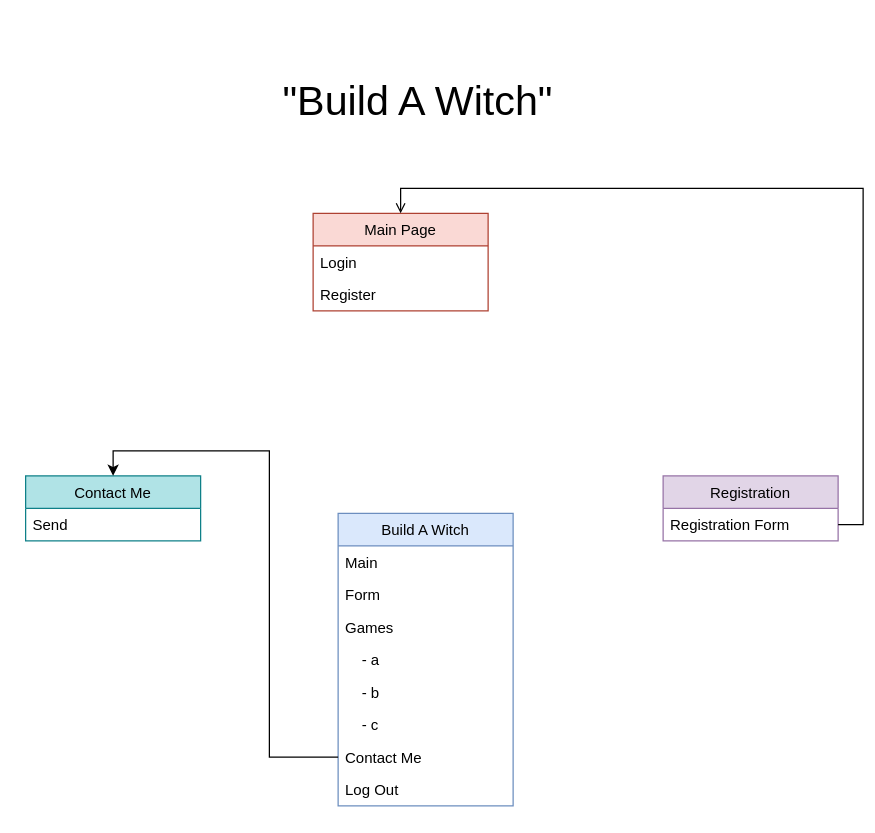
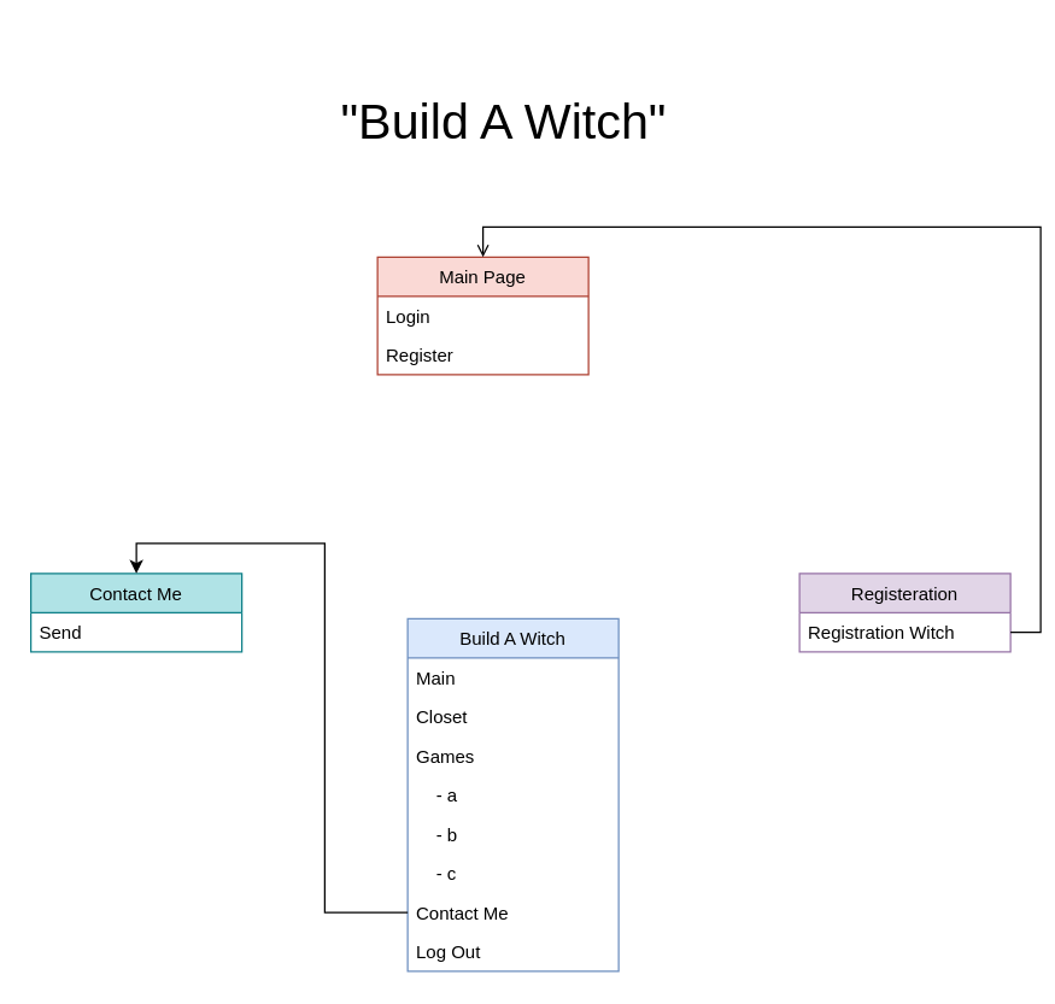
- <mxCell id="5" value="Registration" style="swimlane;fontStyle=0;childLayout=stackLayout;horizontal=1;startSize=26;fillColor=#e1d5e7;horizontalStack=0;resizeParent=1;resizeParentMax=0;resizeLast=0;collapsible=1;marginBottom=0;strokeColor=#9673a6;" vertex="1" parent="1"><mxGeometry x="530" y="380" width="140" height="52" as="geometry" /></mxCell>
+ <mxCell id="5" value="Registeration" style="swimlane;fontStyle=0;childLayout=stackLayout;horizontal=1;startSize=26;fillColor=#e1d5e7;horizontalStack=0;resizeParent=1;resizeParentMax=0;resizeLast=0;collapsible=1;marginBottom=0;strokeColor=#9673a6;" vertex="1" parent="1"><mxGeometry x="530" y="380" width="140" height="52" as="geometry" /></mxCell>
- <mxCell id="6" value="Registration Form" style="text;strokeColor=none;fillColor=none;align=left;verticalAlign=top;spacingLeft=4;spacingRight=4;overflow=hidden;rotatable=0;points=[[0,0.5],[1,0.5]];portConstraint=eastwest;" vertex="1" parent="5"><mxGeometry y="26" width="140" height="26" as="geometry" /></mxCell>
+ <mxCell id="6" value="Registration Witch" style="text;strokeColor=none;fillColor=none;align=left;verticalAlign=top;spacingLeft=4;spacingRight=4;overflow=hidden;rotatable=0;points=[[0,0.5],[1,0.5]];portConstraint=eastwest;" vertex="1" parent="5"><mxGeometry y="26" width="140" height="26" as="geometry" /></mxCell>
- <mxCell id="9" value="Form" style="text;strokeColor=none;fillColor=none;align=left;verticalAlign=top;spacingLeft=4;spacingRight=4;overflow=hidden;rotatable=0;points=[[0,0.5],[1,0.5]];portConstraint=eastwest;" vertex="1" parent="7"><mxGeometry y="52" width="140" height="26" as="geometry" /></mxCell>
+ <mxCell id="9" value="Closet" style="text;strokeColor=none;fillColor=none;align=left;verticalAlign=top;spacingLeft=4;spacingRight=4;overflow=hidden;rotatable=0;points=[[0,0.5],[1,0.5]];portConstraint=eastwest;" vertex="1" parent="7"><mxGeometry y="52" width="140" height="26" as="geometry" /></mxCell>
